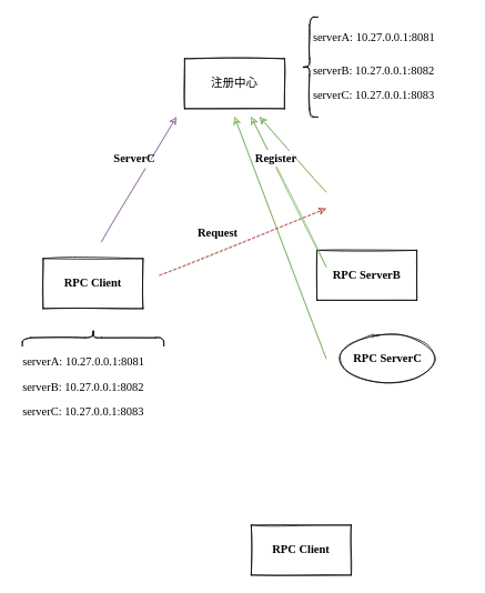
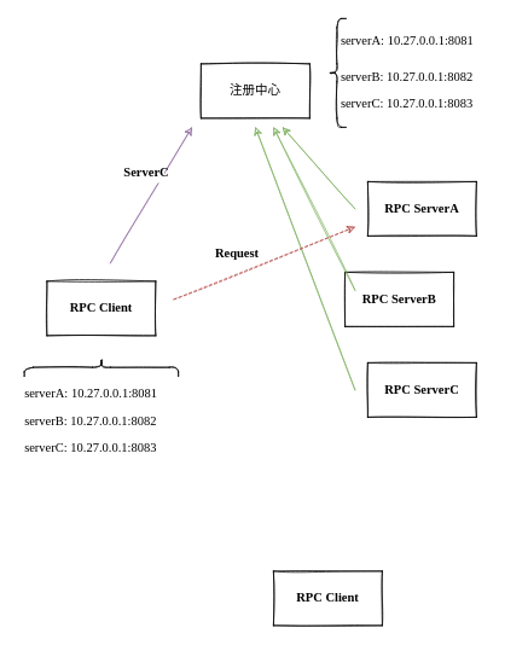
- <mxCell id="11" value="Register" style="text;html=1;strokeColor=none;align=center;verticalAlign=middle;whiteSpace=wrap;rounded=0;sketch=1;fontFamily=Comic Sans MS;fontSize=14;fontStyle=1;fillColor=#ffffff;" parent="1" vertex="1"><mxGeometry x="311" y="180" width="40" height="20" as="geometry" /></mxCell>
+ <mxCell id="3" value="RPC ServerA" style="rounded=0;whiteSpace=wrap;html=1;sketch=1;fillColor=none;fontSize=14;fontStyle=1;fontFamily=Comic Sans MS;" parent="1" vertex="1"><mxGeometry x="405" y="200" width="120" height="60" as="geometry" /></mxCell>
- <mxCell id="5" value="RPC ServerC" style="ellipse;whiteSpace=wrap;html=1;sketch=1;fillColor=none;fontSize=14;fontStyle=1;fontFamily=Comic Sans MS;" parent="1" vertex="1"><mxGeometry x="405" y="400" width="120" height="60" as="geometry" /></mxCell>
+ <mxCell id="5" value="RPC ServerC" style="rounded=0;whiteSpace=wrap;html=1;sketch=1;fillColor=none;fontSize=14;fontStyle=1;fontFamily=Comic Sans MS;" parent="1" vertex="1"><mxGeometry x="405" y="400" width="120" height="60" as="geometry" /></mxCell>
